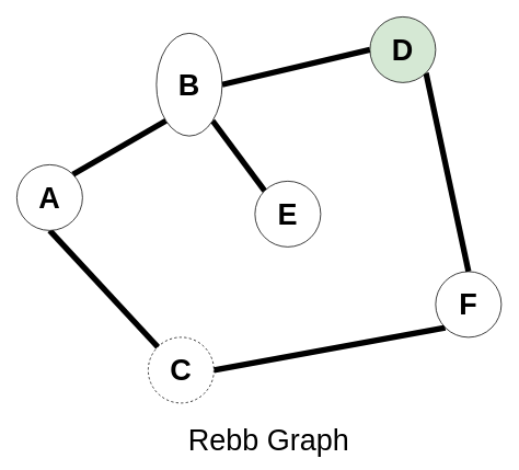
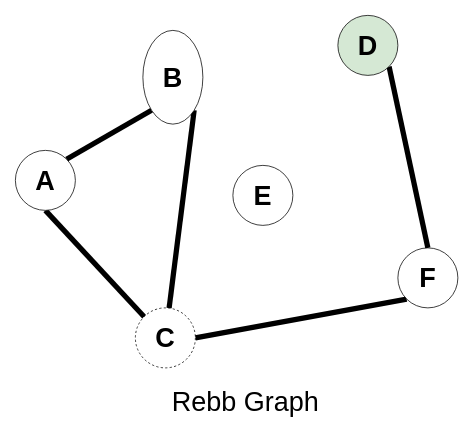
- <mxCell id="5" style="edgeStyle=none;html=1;exitX=1;exitY=0.5;exitDx=0;exitDy=0;entryX=0;entryY=0.5;entryDx=0;entryDy=0;fontSize=36;endArrow=none;endFill=0;strokeWidth=7;" edge="1" parent="1" source="7" target="12"><mxGeometry relative="1" as="geometry" /></mxCell>
- <mxCell id="6" style="edgeStyle=none;html=1;exitX=1;exitY=1;exitDx=0;exitDy=0;entryX=0;entryY=0;entryDx=0;entryDy=0;fontSize=36;endArrow=none;endFill=0;strokeWidth=7;" edge="1" parent="1" source="7" target="10"><mxGeometry relative="1" as="geometry" /></mxCell>
+ <mxCell id="6" style="edgeStyle=none;html=1;exitX=1;exitY=1;exitDx=0;exitDy=0;fontSize=36;endArrow=none;endFill=0;strokeWidth=7;" edge="1" parent="1" source="7" target="9"><mxGeometry relative="1" as="geometry" /></mxCell>
